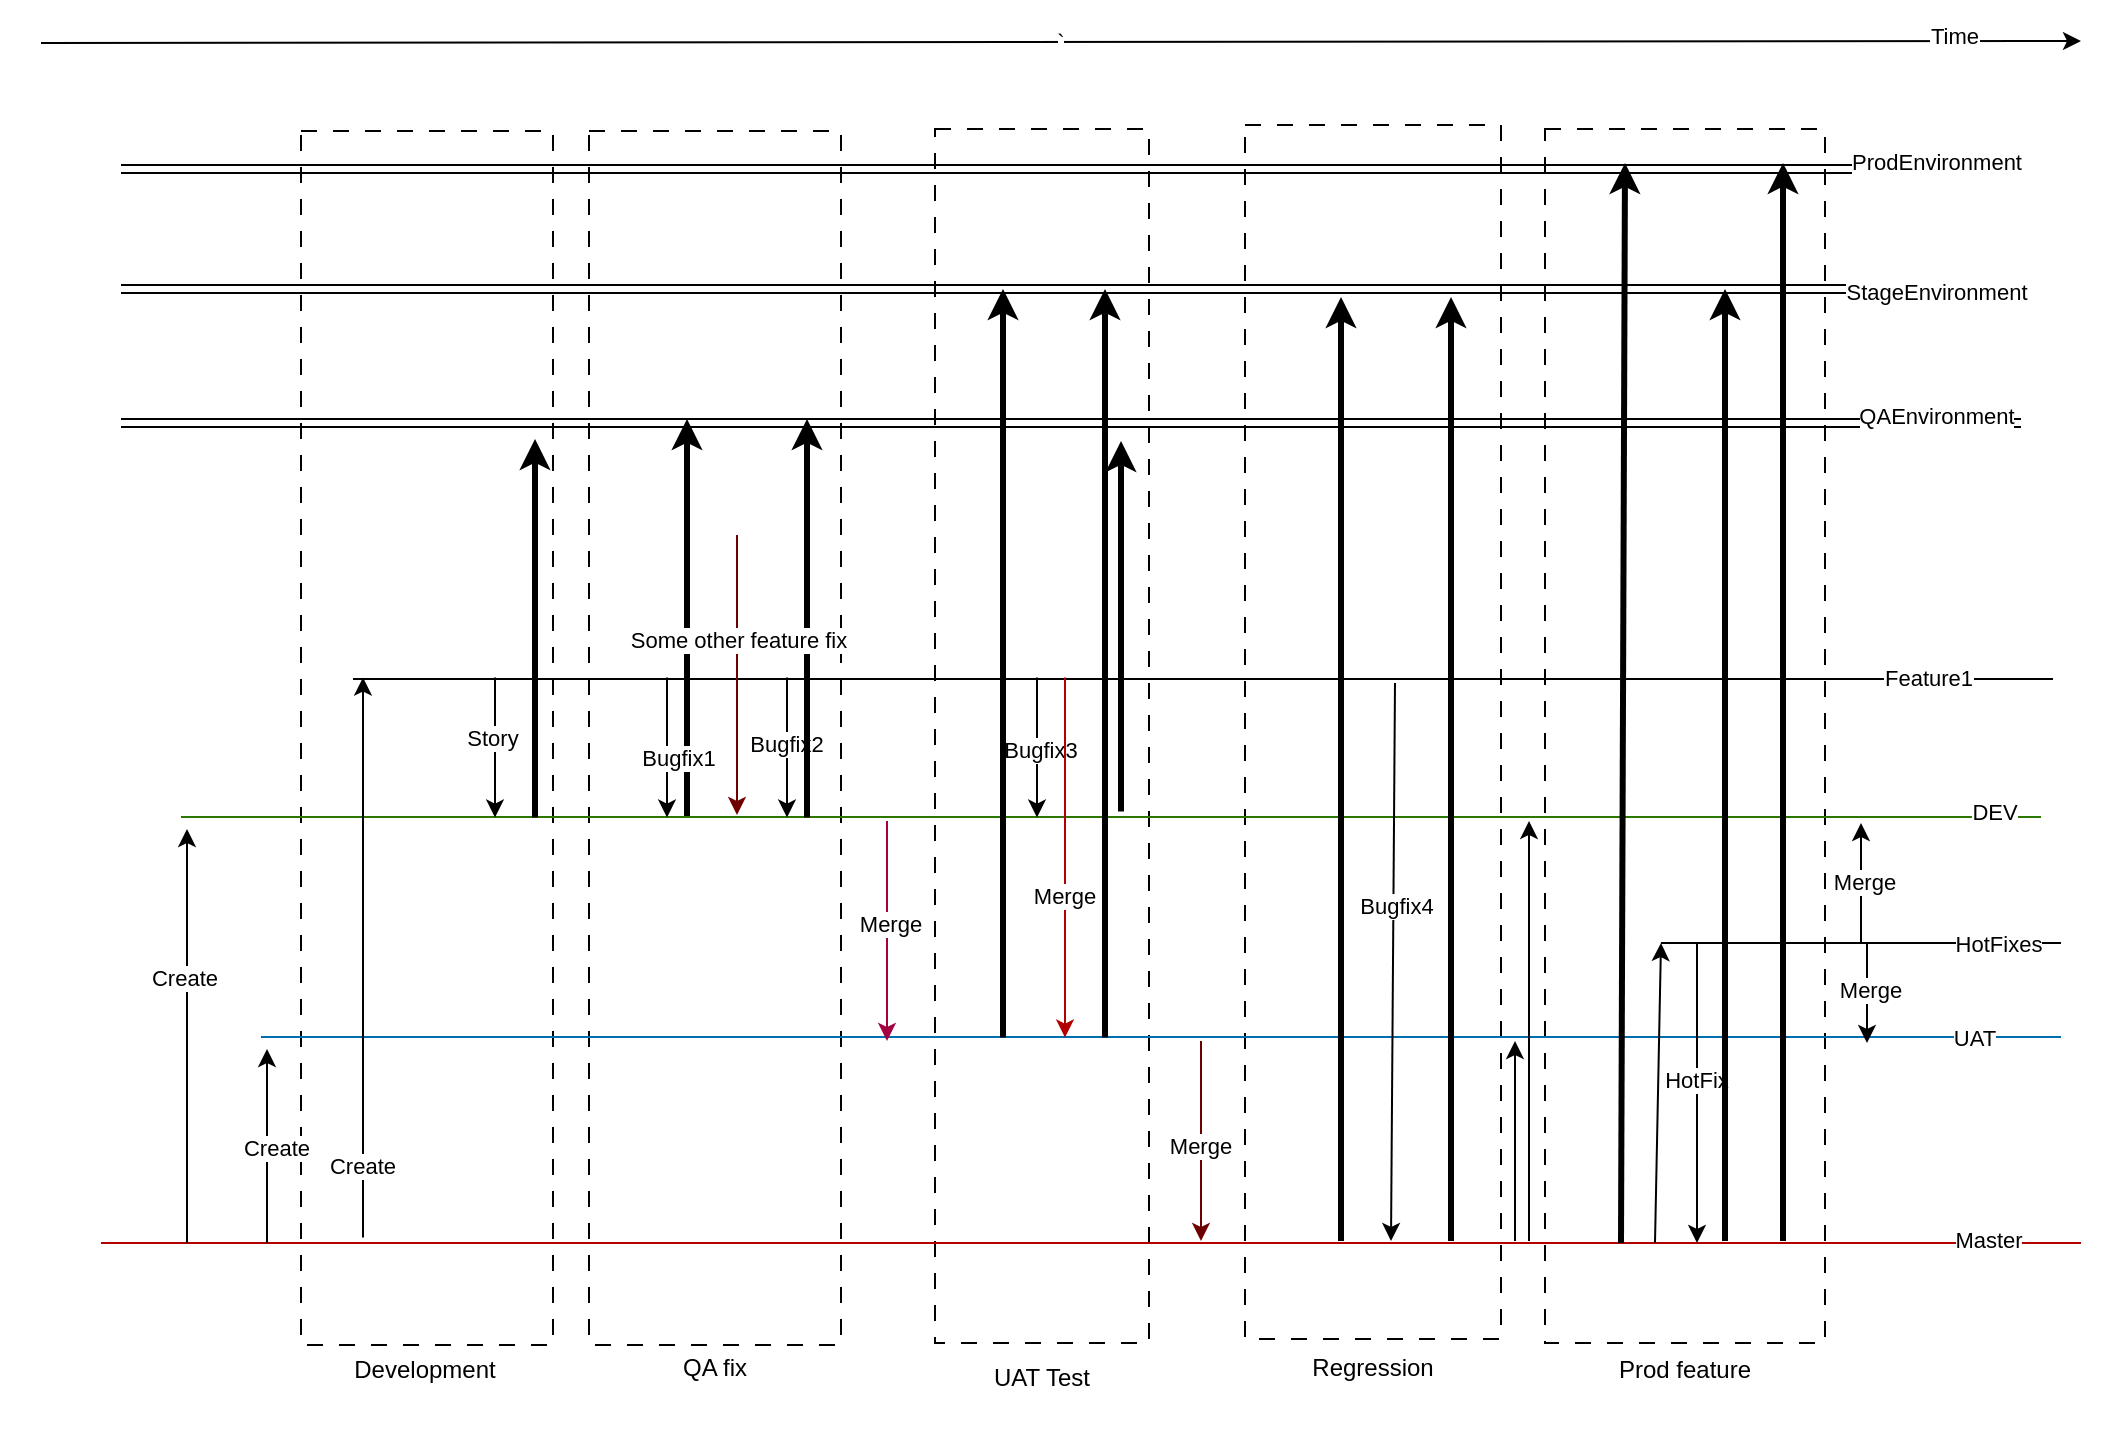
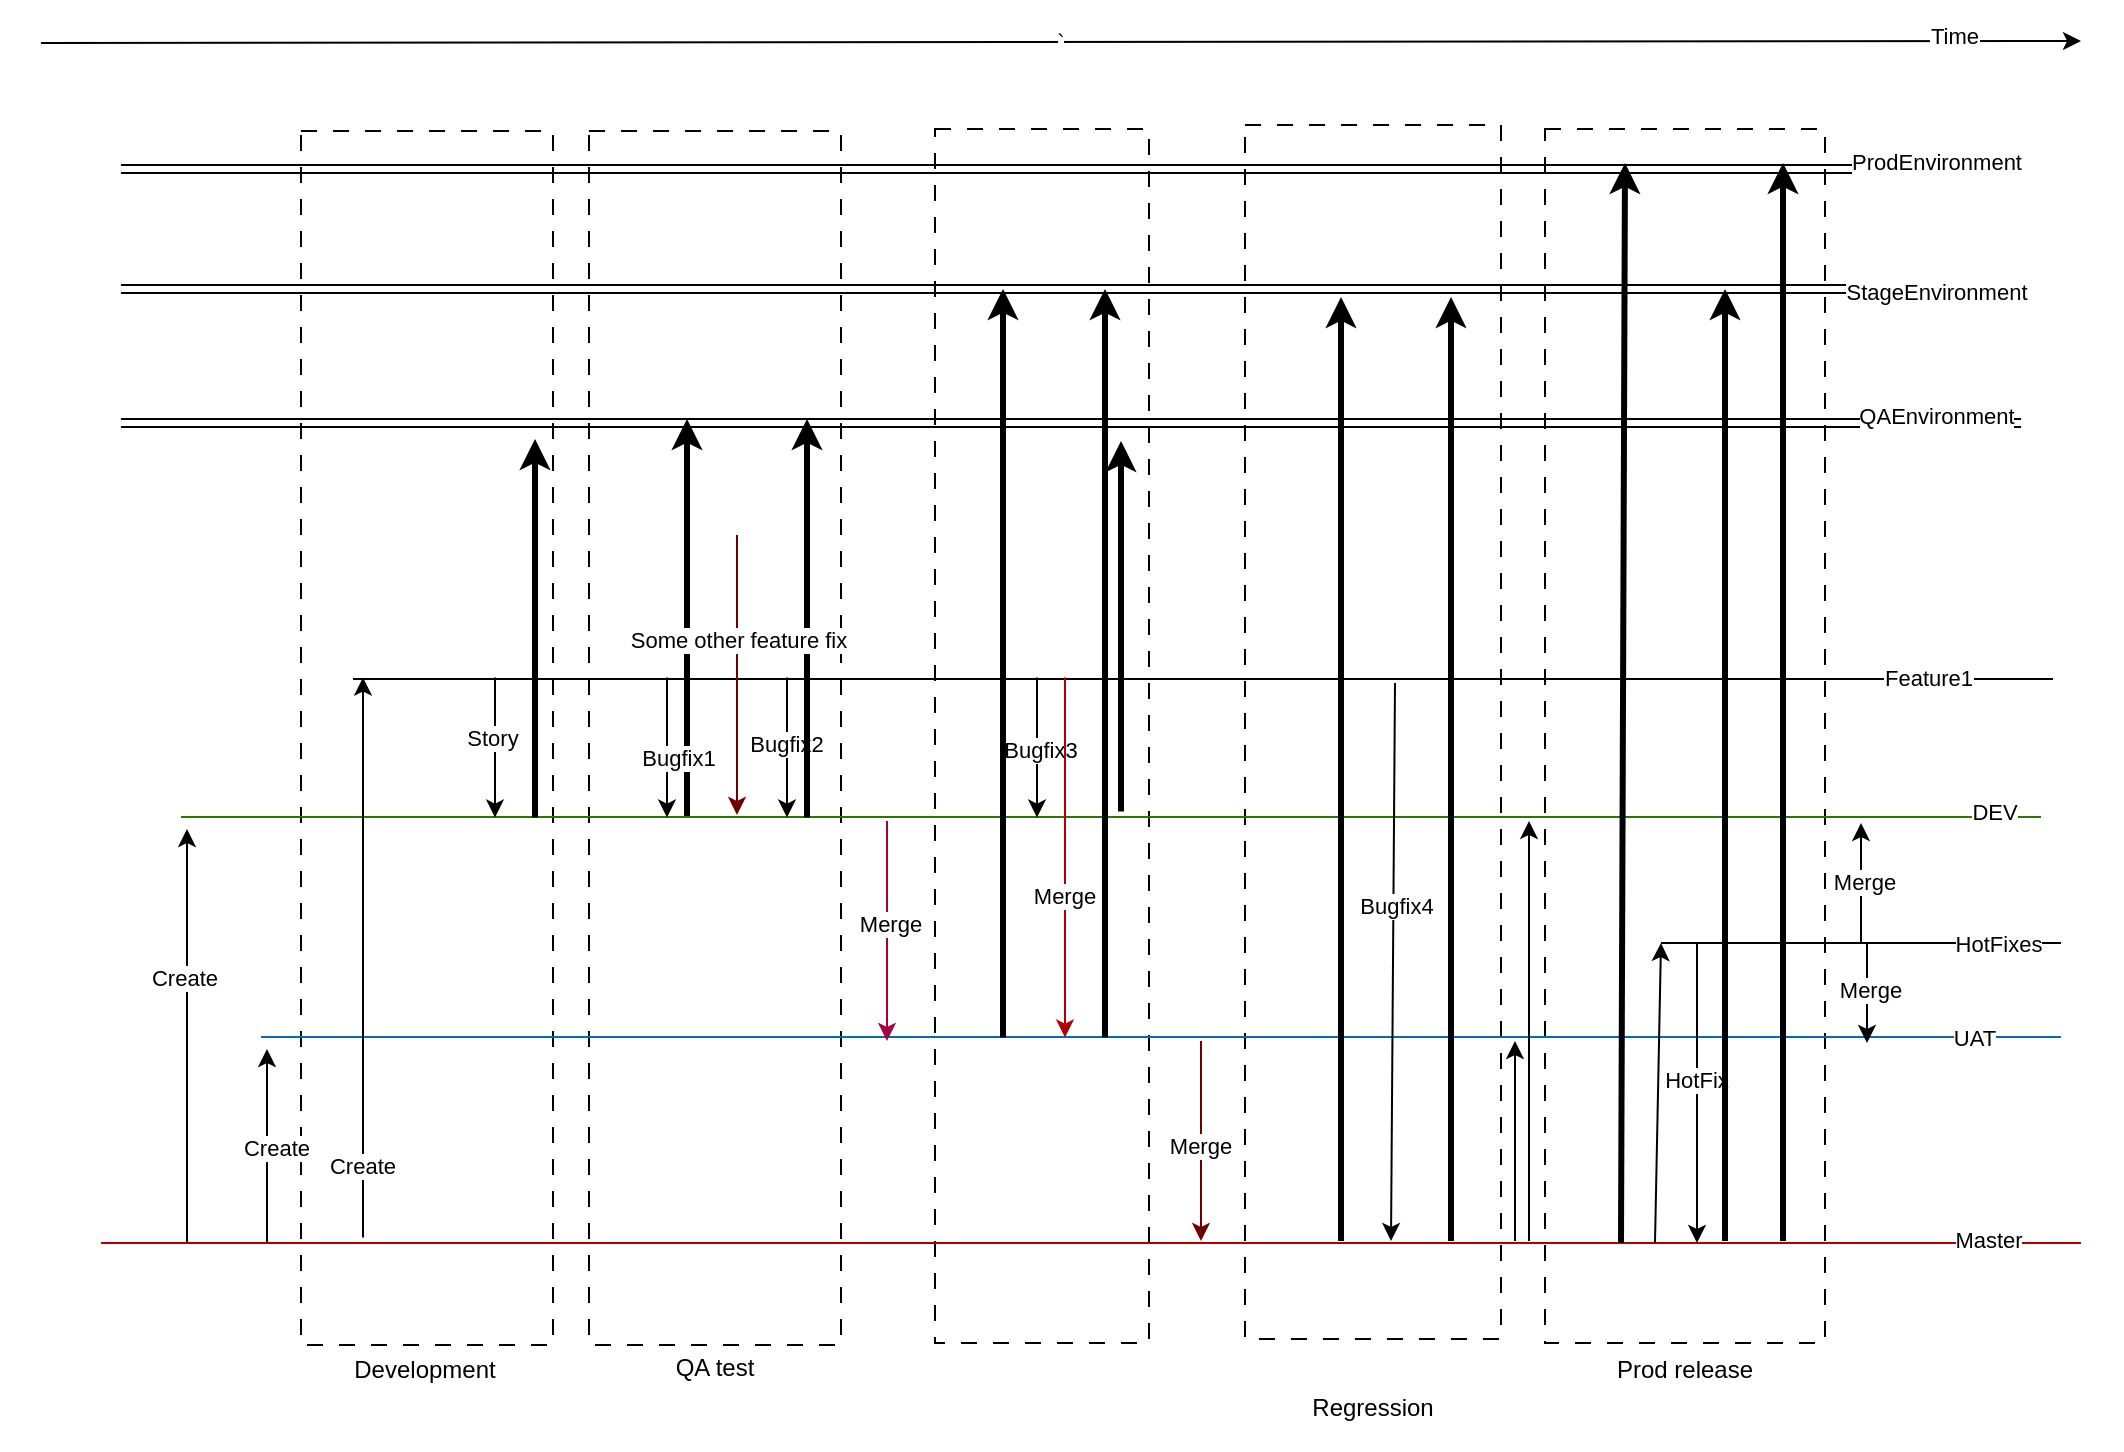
- <mxCell id="59" value="QA fix" style="text;html=1;align=center;verticalAlign=middle;resizable=0;points=[];autosize=1;strokeColor=none;fillColor=none;" vertex="1" parent="1"><mxGeometry x="327" y="669" width="60" height="30" as="geometry" /></mxCell>
+ <mxCell id="59" value="QA test" style="text;html=1;align=center;verticalAlign=middle;resizable=0;points=[];autosize=1;strokeColor=none;fillColor=none;" vertex="1" parent="1"><mxGeometry x="327" y="669" width="60" height="30" as="geometry" /></mxCell>
- <mxCell id="60" value="Regression" style="text;html=1;align=center;verticalAlign=middle;resizable=0;points=[];autosize=1;strokeColor=none;fillColor=none;" vertex="1" parent="1"><mxGeometry x="646" y="669" width="80" height="30" as="geometry" /></mxCell>
+ <mxCell id="60" value="Regression" style="text;html=1;align=center;verticalAlign=middle;resizable=0;points=[];autosize=1;strokeColor=none;fillColor=none;" vertex="1" parent="1"><mxGeometry x="646" y="689" width="80" height="30" as="geometry" /></mxCell>
- <mxCell id="8" value="Prod feature" style="text;html=1;align=center;verticalAlign=middle;resizable=0;points=[];autosize=1;strokeColor=none;fillColor=none;" vertex="1" parent="1"><mxGeometry x="797" y="670" width="90" height="30" as="geometry" /></mxCell>
+ <mxCell id="8" value="Prod release" style="text;html=1;align=center;verticalAlign=middle;resizable=0;points=[];autosize=1;strokeColor=none;fillColor=none;" vertex="1" parent="1"><mxGeometry x="797" y="670" width="90" height="30" as="geometry" /></mxCell>
- <mxCell id="52" value="UAT Test" style="text;html=1;align=center;verticalAlign=middle;whiteSpace=wrap;rounded=0;" vertex="1" parent="1"><mxGeometry x="491" y="674" width="60" height="30" as="geometry" /></mxCell>
